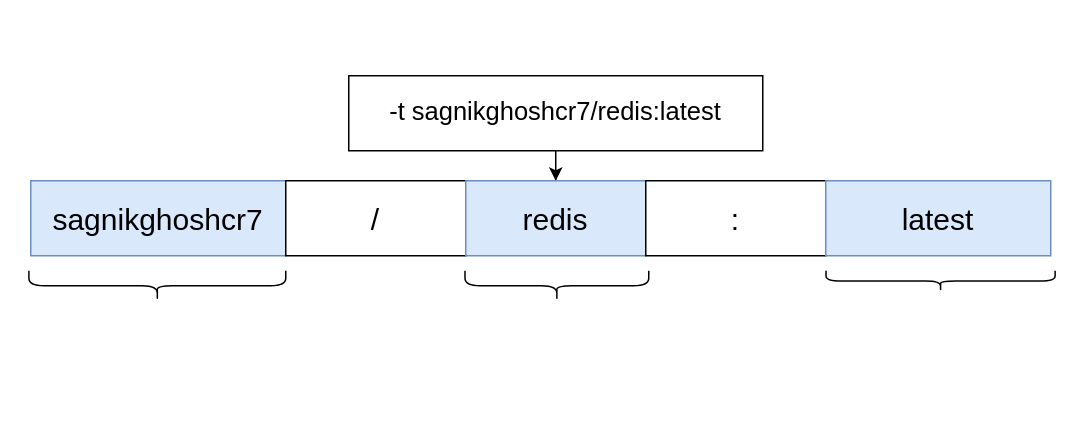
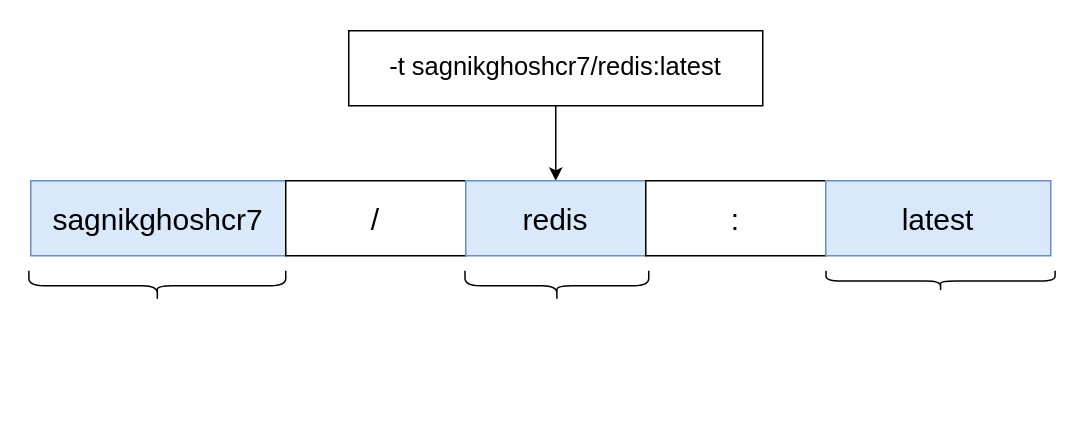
- <mxCell id="3" value="&lt;font style=&quot;font-size: 17px;&quot;&gt;-t sagnikghoshcr7/redis:latest&lt;/font&gt;" style="rounded=0;whiteSpace=wrap;html=1;" vertex="1" parent="1"><mxGeometry x="232" y="50" width="276" height="50" as="geometry" /></mxCell>
+ <mxCell id="3" value="&lt;font style=&quot;font-size: 17px;&quot;&gt;-t sagnikghoshcr7/redis:latest&lt;/font&gt;" style="rounded=0;whiteSpace=wrap;html=1;" vertex="1" parent="1"><mxGeometry x="232" y="20" width="276" height="50" as="geometry" /></mxCell>
